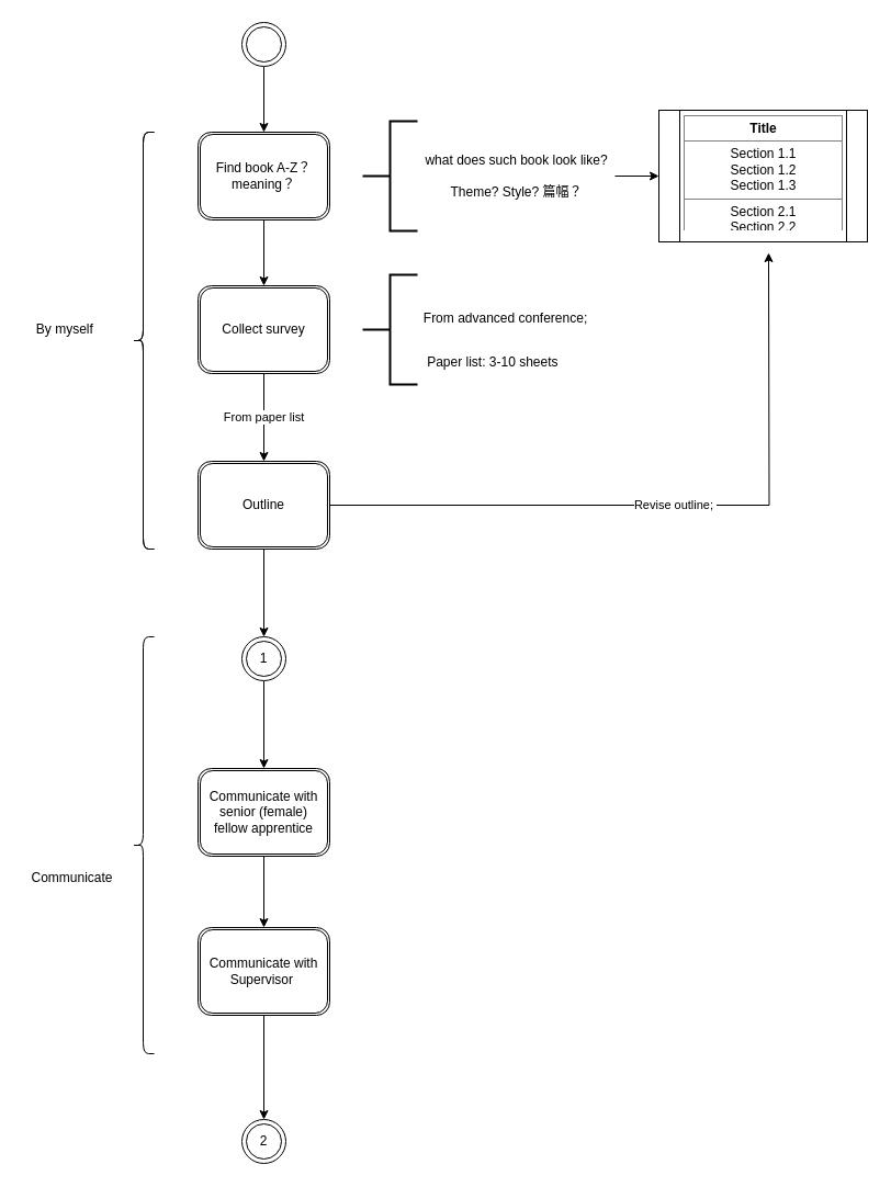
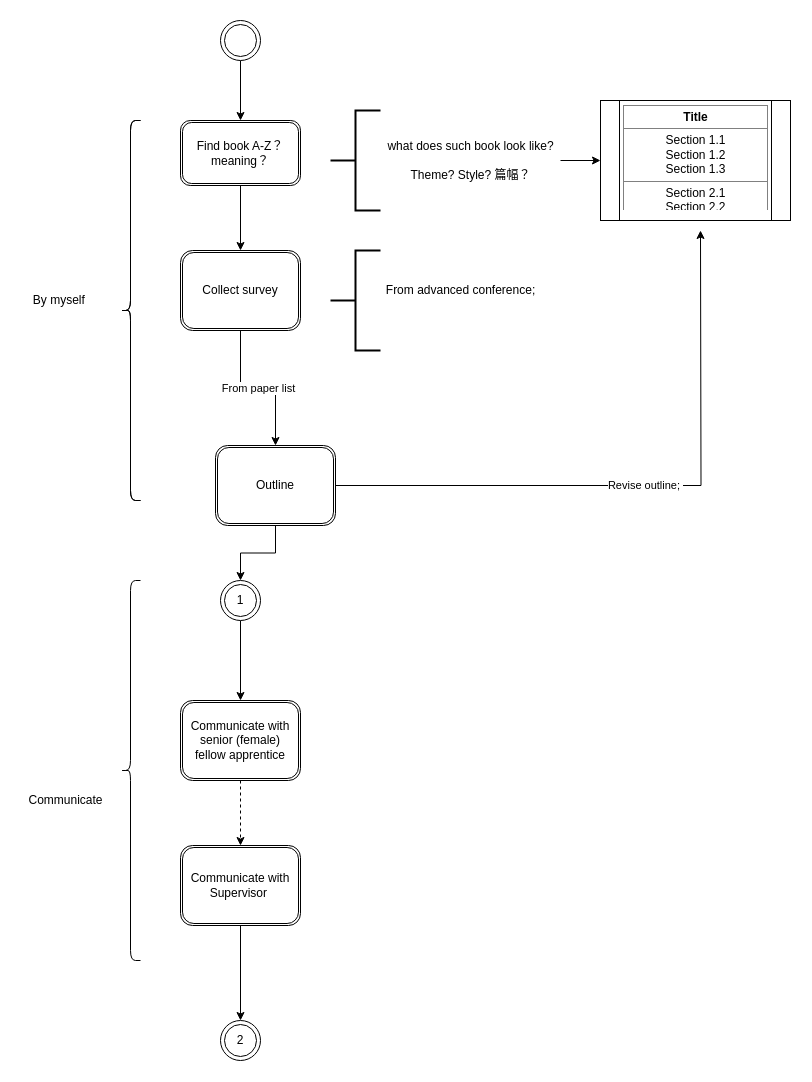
- <mxCell id="5" value="Find book A-Z？&lt;br&gt;meaning？" style="shape=ext;double=1;rounded=1;whiteSpace=wrap;html=1;" vertex="1" parent="1"><mxGeometry x="180" y="120" width="120" height="80" as="geometry" /></mxCell>
+ <mxCell id="5" value="Find book A-Z？&lt;br&gt;meaning？" style="shape=ext;double=1;rounded=1;whiteSpace=wrap;html=1;" vertex="1" parent="1"><mxGeometry x="180" y="120" width="120" height="65" as="geometry" /></mxCell>
- <mxCell id="7" value="Collect survey" style="shape=ext;double=1;rounded=1;whiteSpace=wrap;html=1;" vertex="1" parent="1"><mxGeometry x="180" y="260" width="120" height="80" as="geometry" /></mxCell>
+ <mxCell id="7" value="Collect survey" style="shape=ext;double=1;rounded=1;whiteSpace=wrap;html=1;" vertex="1" parent="1"><mxGeometry x="180" y="250" width="120" height="80" as="geometry" /></mxCell>
- <mxCell id="21" value="Paper list: 3-10 sheets&amp;nbsp;" style="text;html=1;align=center;verticalAlign=middle;resizable=0;points=[];autosize=1;" vertex="1" parent="1"><mxGeometry x="380" y="320" width="140" height="20" as="geometry" /></mxCell>
- <mxCell id="10" value="Outline" style="shape=ext;double=1;rounded=1;whiteSpace=wrap;html=1;" vertex="1" parent="1"><mxGeometry x="180" y="420" width="120" height="80" as="geometry" /></mxCell>
+ <mxCell id="10" value="Outline" style="shape=ext;double=1;rounded=1;whiteSpace=wrap;html=1;" vertex="1" parent="1"><mxGeometry x="215" y="445" width="120" height="80" as="geometry" /></mxCell>
- <mxCell id="24" value="" style="edgeStyle=orthogonalEdgeStyle;rounded=0;orthogonalLoop=1;jettySize=auto;html=1;" edge="1" parent="1" source="25" target="27"><mxGeometry relative="1" as="geometry" /></mxCell>
+ <mxCell id="24" value="" style="edgeStyle=orthogonalEdgeStyle;rounded=0;orthogonalLoop=1;jettySize=auto;html=1;dashed=1;" edge="1" parent="1" source="25" target="27"><mxGeometry relative="1" as="geometry" /></mxCell>
